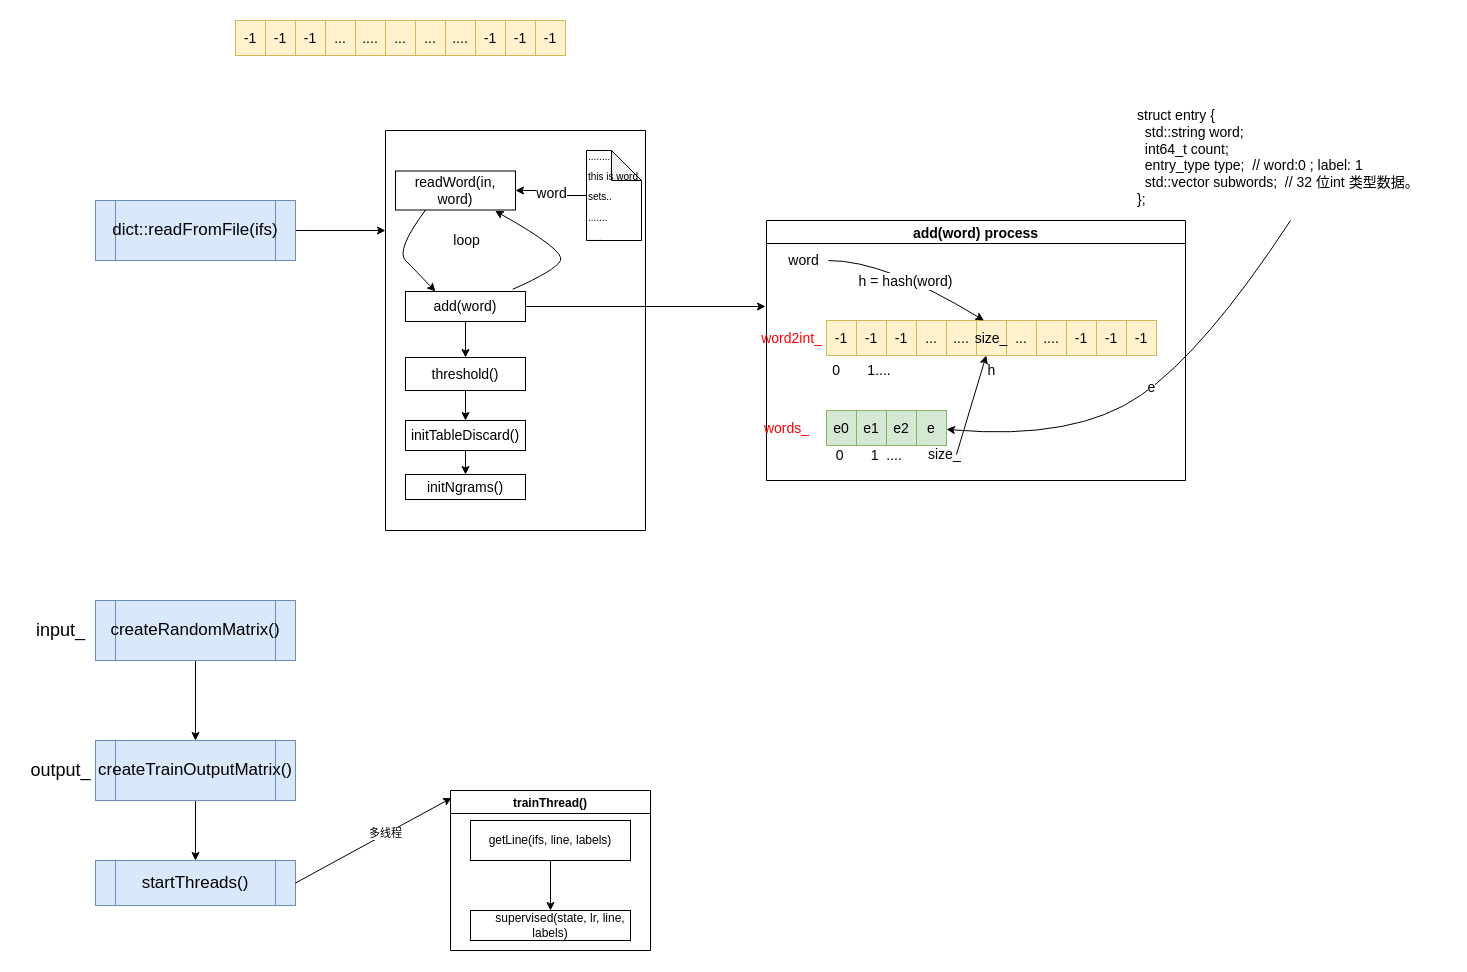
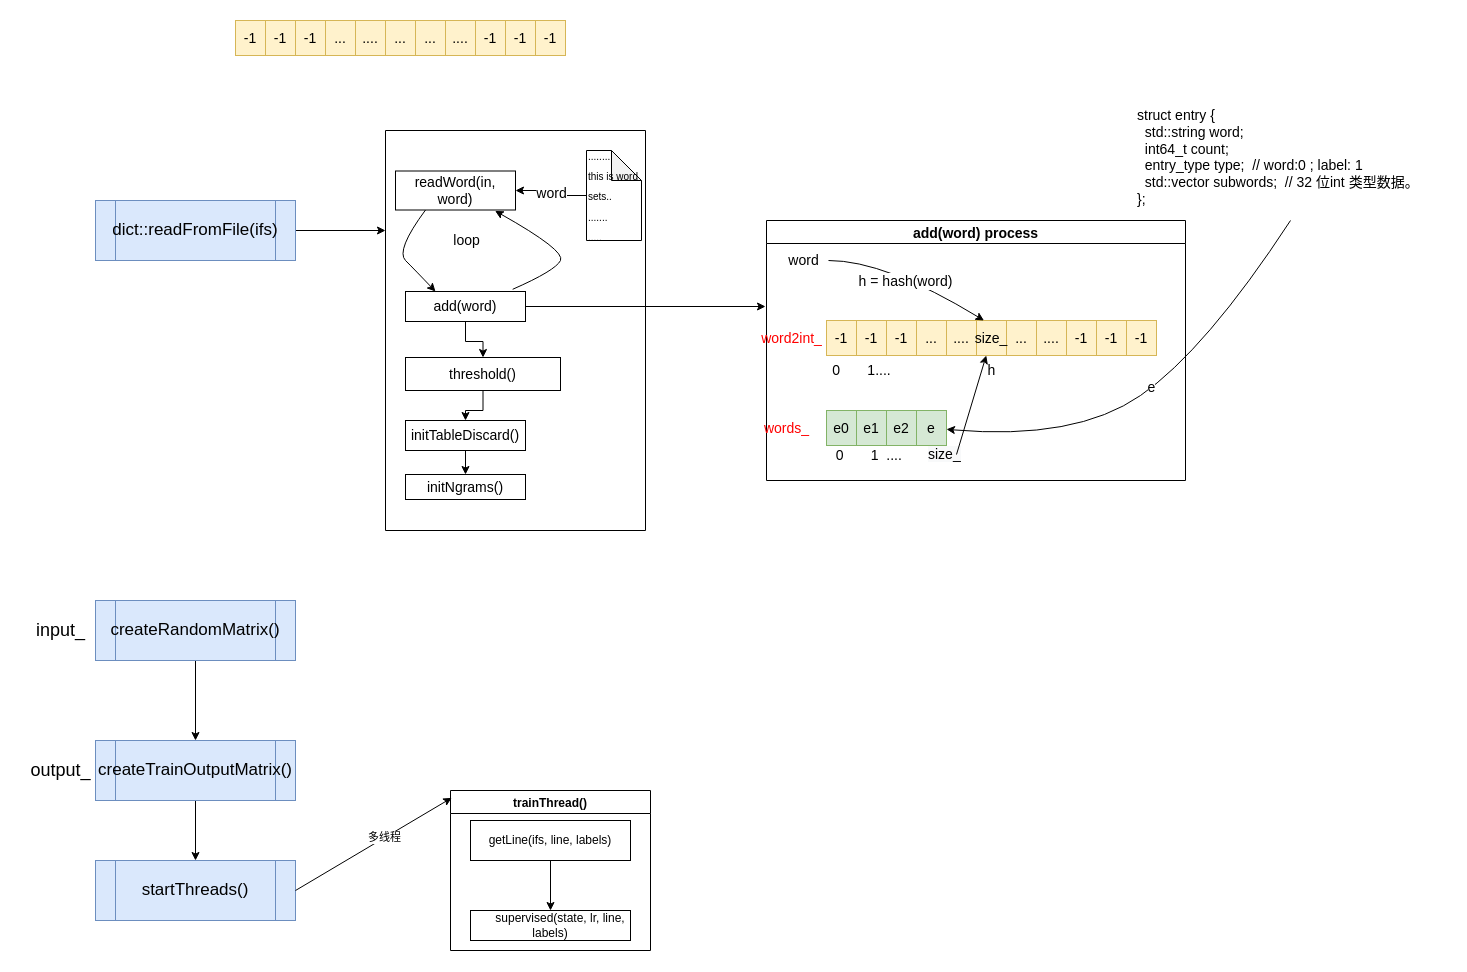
- <mxCell id="13" value="threshold()" style="rounded=0;whiteSpace=wrap;html=1;fontSize=14;fontColor=#000000;" vertex="1" parent="4"><mxGeometry x="20" y="227" width="120" height="33" as="geometry" /></mxCell>
+ <mxCell id="13" value="threshold()" style="rounded=0;whiteSpace=wrap;html=1;fontSize=14;fontColor=#000000;" vertex="1" parent="4"><mxGeometry x="20" y="227" width="155" height="33" as="geometry" /></mxCell>
- <mxCell id="72" value="&lt;font style=&quot;font-size: 17px&quot;&gt;startThreads()&lt;/font&gt;" style="shape=process;whiteSpace=wrap;html=1;backgroundOutline=1;fillColor=#dae8fc;strokeColor=#6c8ebf;" vertex="1" parent="1"><mxGeometry x="95" y="860" width="200" height="45" as="geometry" /></mxCell>
+ <mxCell id="72" value="&lt;font style=&quot;font-size: 17px&quot;&gt;startThreads()&lt;/font&gt;" style="shape=process;whiteSpace=wrap;html=1;backgroundOutline=1;fillColor=#dae8fc;strokeColor=#6c8ebf;" vertex="1" parent="1"><mxGeometry x="95" y="860" width="200" height="60" as="geometry" /></mxCell>
